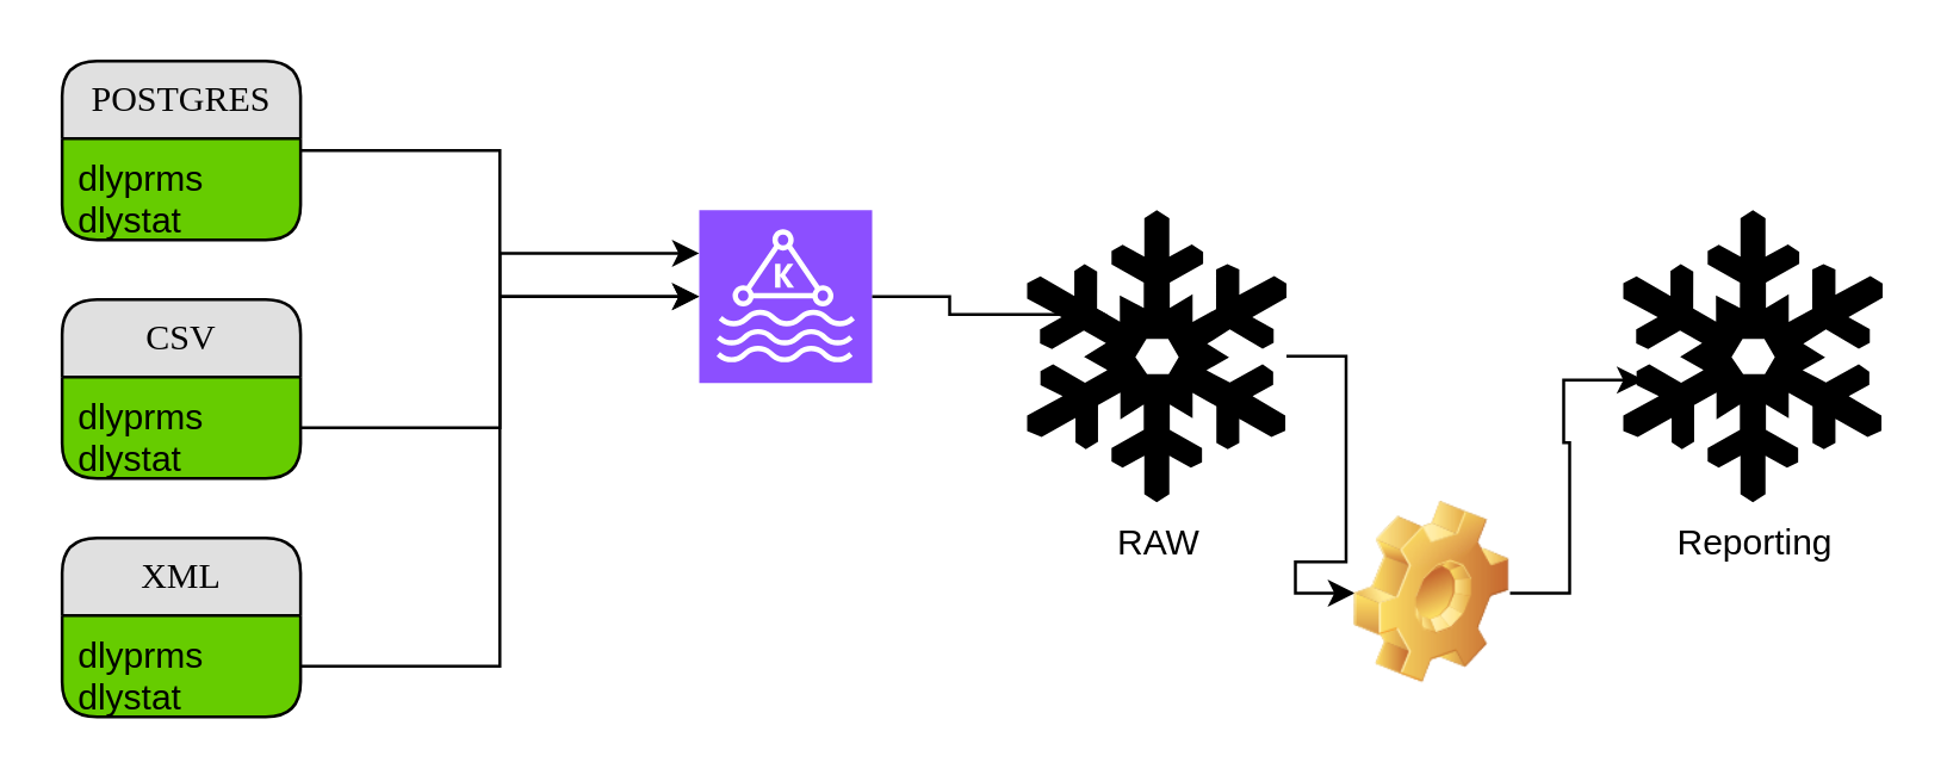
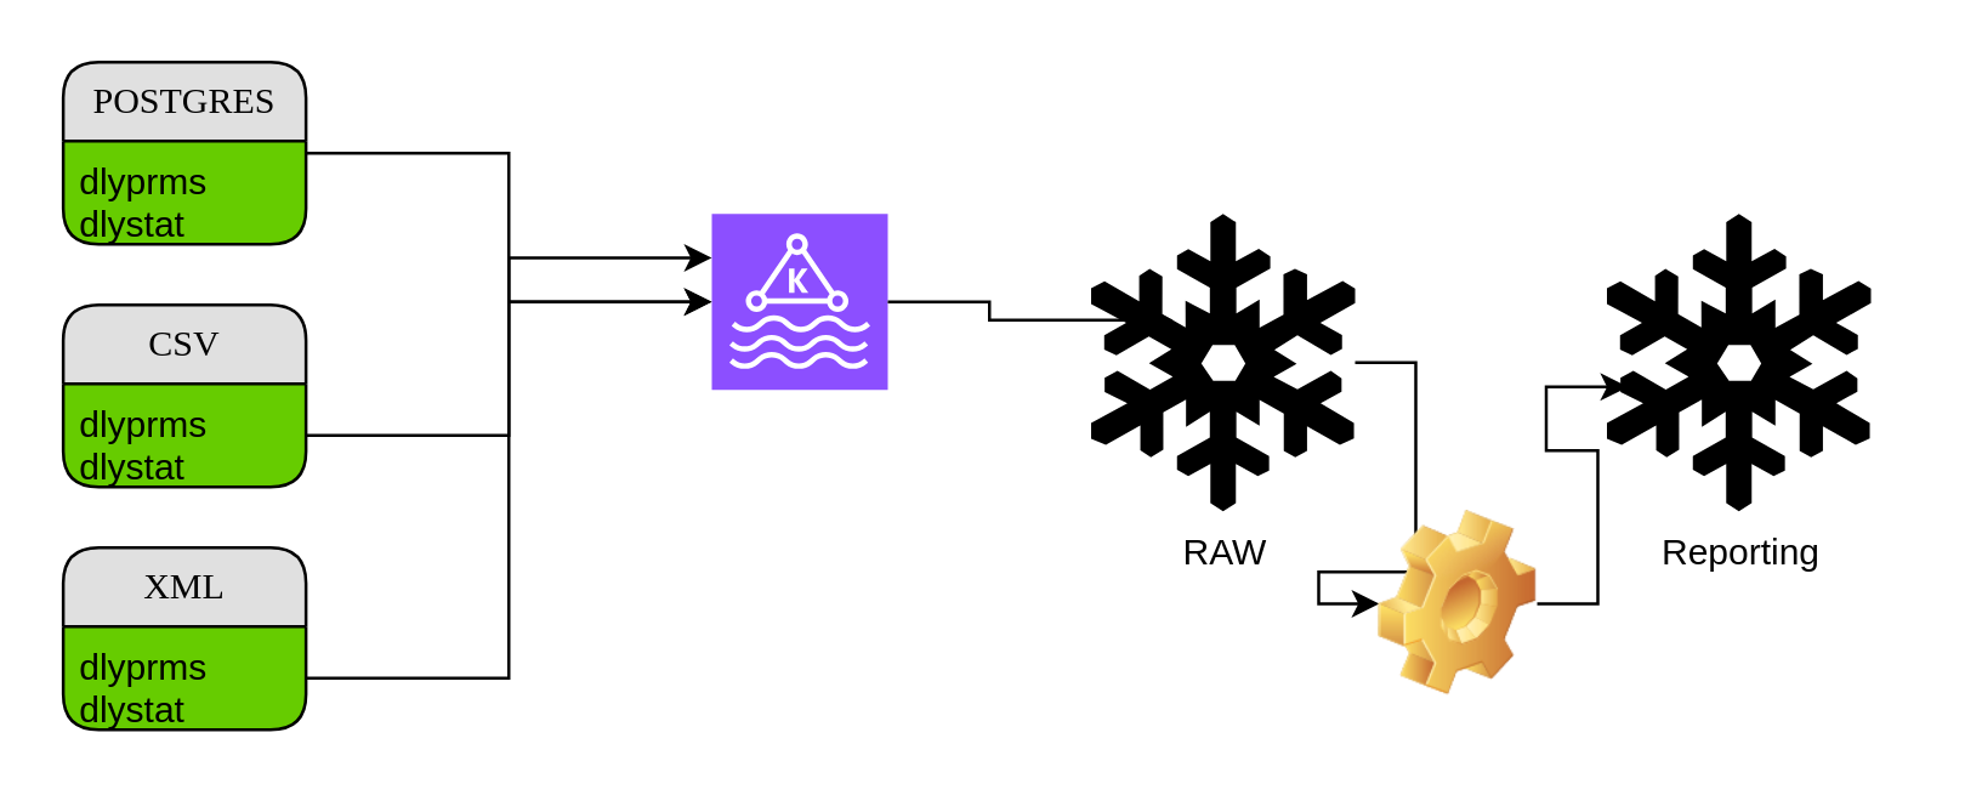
- <mxCell id="9" value="RAW" style="shape=mxgraph.signs.nature.snowflake;html=1;pointerEvents=1;fillColor=#000000;strokeColor=none;verticalLabelPosition=bottom;verticalAlign=top;align=center;" vertex="1" parent="1"><mxGeometry x="344" y="70" width="87" height="98" as="geometry" /></mxCell>
+ <mxCell id="9" value="RAW" style="shape=mxgraph.signs.nature.snowflake;html=1;pointerEvents=1;fillColor=#000000;strokeColor=none;verticalLabelPosition=bottom;verticalAlign=top;align=center;" vertex="1" parent="1"><mxGeometry x="359" y="70" width="87" height="98" as="geometry" /></mxCell>
- <mxCell id="15" value="Reporting" style="shape=mxgraph.signs.nature.snowflake;html=1;pointerEvents=1;fillColor=#000000;strokeColor=none;verticalLabelPosition=bottom;verticalAlign=top;align=center;" vertex="1" parent="1"><mxGeometry x="544" y="70" width="87" height="98" as="geometry" /></mxCell>
+ <mxCell id="15" value="Reporting" style="shape=mxgraph.signs.nature.snowflake;html=1;pointerEvents=1;fillColor=#000000;strokeColor=none;verticalLabelPosition=bottom;verticalAlign=top;align=center;" vertex="1" parent="1"><mxGeometry x="529" y="70" width="87" height="98" as="geometry" /></mxCell>
